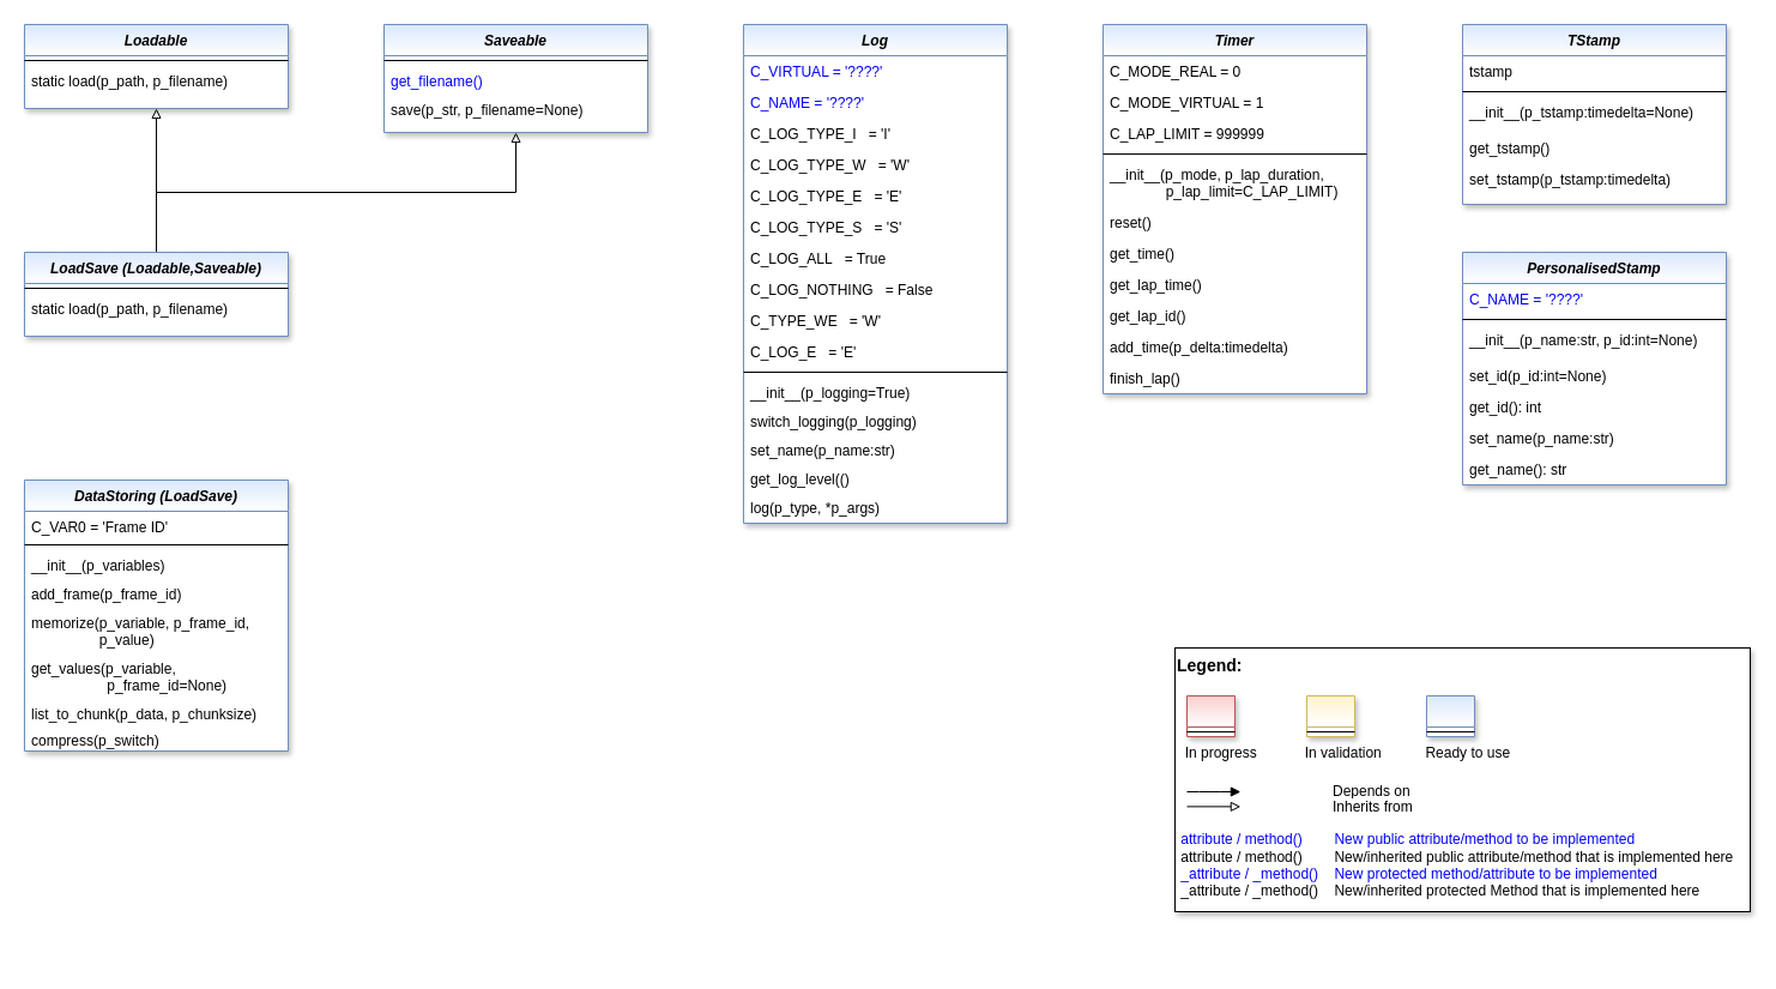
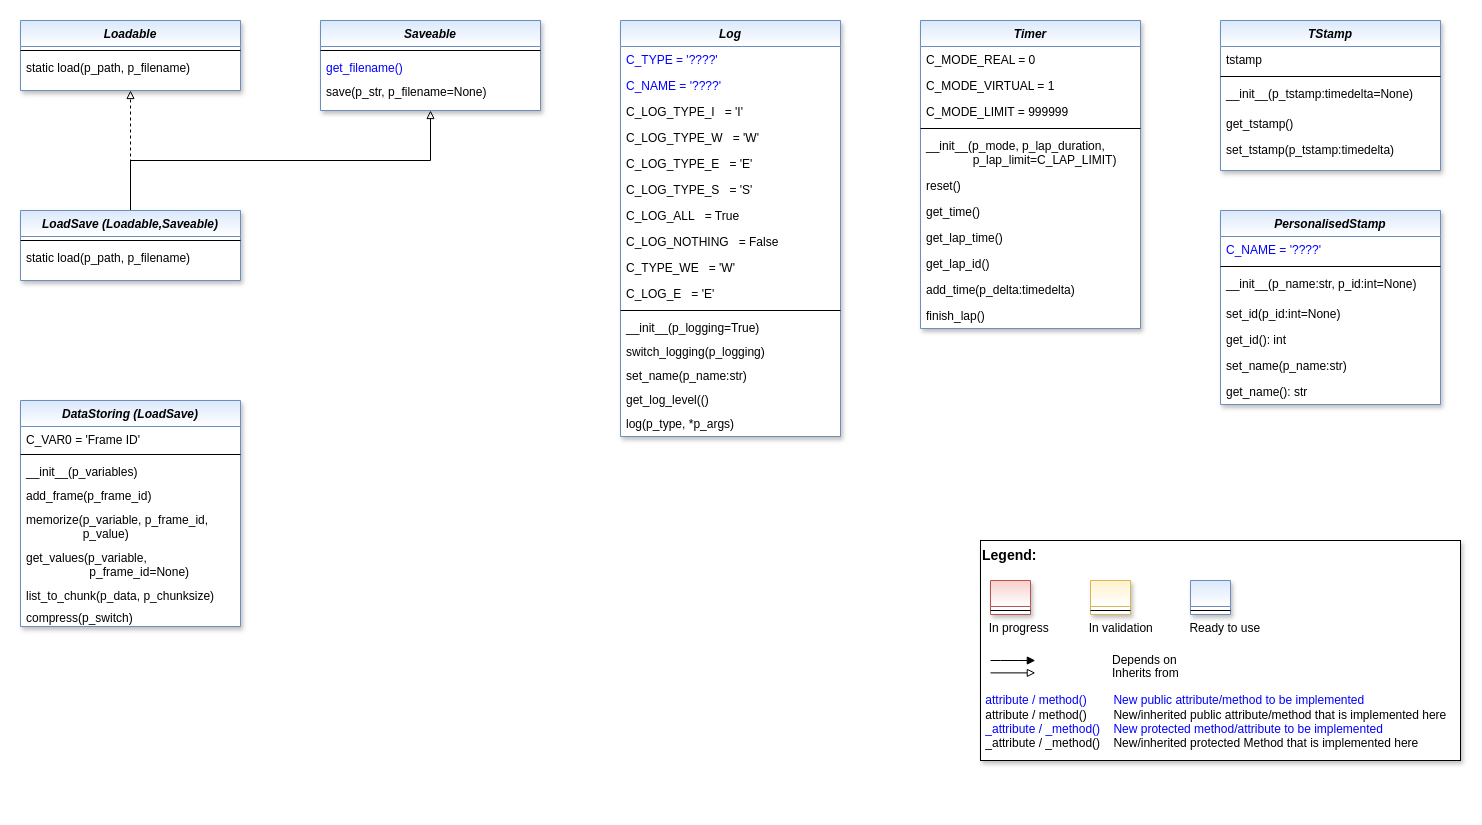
- <mxCell id="15" value="C_VIRTUAL = '????'&#10;" style="text;align=left;verticalAlign=top;spacingLeft=4;spacingRight=4;overflow=hidden;rotatable=0;points=[[0,0.5],[1,0.5]];portConstraint=eastwest;fontColor=#0000FF;" parent="14" vertex="1"><mxGeometry y="26" width="220" height="26" as="geometry" /></mxCell>
+ <mxCell id="15" value="C_TYPE = '????'&#10;" style="text;align=left;verticalAlign=top;spacingLeft=4;spacingRight=4;overflow=hidden;rotatable=0;points=[[0,0.5],[1,0.5]];portConstraint=eastwest;fontColor=#0000FF;" parent="14" vertex="1"><mxGeometry y="26" width="220" height="26" as="geometry" /></mxCell>
- <mxCell id="5" value="C_LAP_LIMIT = 999999" style="text;align=left;verticalAlign=top;spacingLeft=4;spacingRight=4;overflow=hidden;rotatable=0;points=[[0,0.5],[1,0.5]];portConstraint=eastwest;" parent="2" vertex="1"><mxGeometry y="78" width="220" height="26" as="geometry" /></mxCell>
+ <mxCell id="5" value="C_MODE_LIMIT = 999999" style="text;align=left;verticalAlign=top;spacingLeft=4;spacingRight=4;overflow=hidden;rotatable=0;points=[[0,0.5],[1,0.5]];portConstraint=eastwest;" parent="2" vertex="1"><mxGeometry y="78" width="220" height="26" as="geometry" /></mxCell>
- <mxCell id="44" style="edgeStyle=orthogonalEdgeStyle;rounded=0;orthogonalLoop=1;jettySize=auto;html=1;entryX=0.5;entryY=1;entryDx=0;entryDy=0;fontColor=#000000;endArrow=block;endFill=0;" parent="1" source="46" target="41" edge="1"><mxGeometry relative="1" as="geometry" /></mxCell>
+ <mxCell id="44" style="edgeStyle=orthogonalEdgeStyle;rounded=0;orthogonalLoop=1;jettySize=auto;html=1;entryX=0.5;entryY=1;entryDx=0;entryDy=0;fontColor=#000000;endArrow=block;endFill=0;dashed=1;" parent="1" source="46" target="41" edge="1"><mxGeometry relative="1" as="geometry" /></mxCell>
